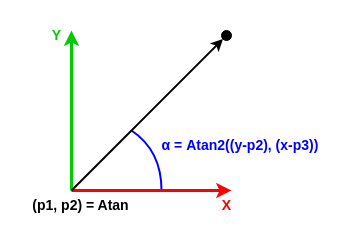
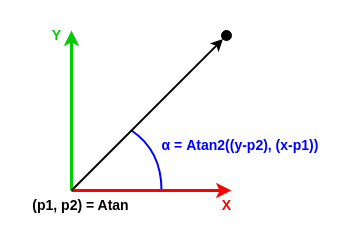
- <mxCell id="10" value="α&amp;nbsp;= Atan2((y-p2), (x-p3))" style="text;html=1;align=center;verticalAlign=middle;whiteSpace=wrap;rounded=0;fontSize=14;fontStyle=1;fontColor=#0000FF;" vertex="1" parent="1"><mxGeometry x="140" y="130" width="200" height="30" as="geometry" /></mxCell>
+ <mxCell id="10" value="α&amp;nbsp;= Atan2((y-p2), (x-p1))" style="text;html=1;align=center;verticalAlign=middle;whiteSpace=wrap;rounded=0;fontSize=14;fontStyle=1;fontColor=#0000FF;" vertex="1" parent="1"><mxGeometry x="140" y="130" width="200" height="30" as="geometry" /></mxCell>
